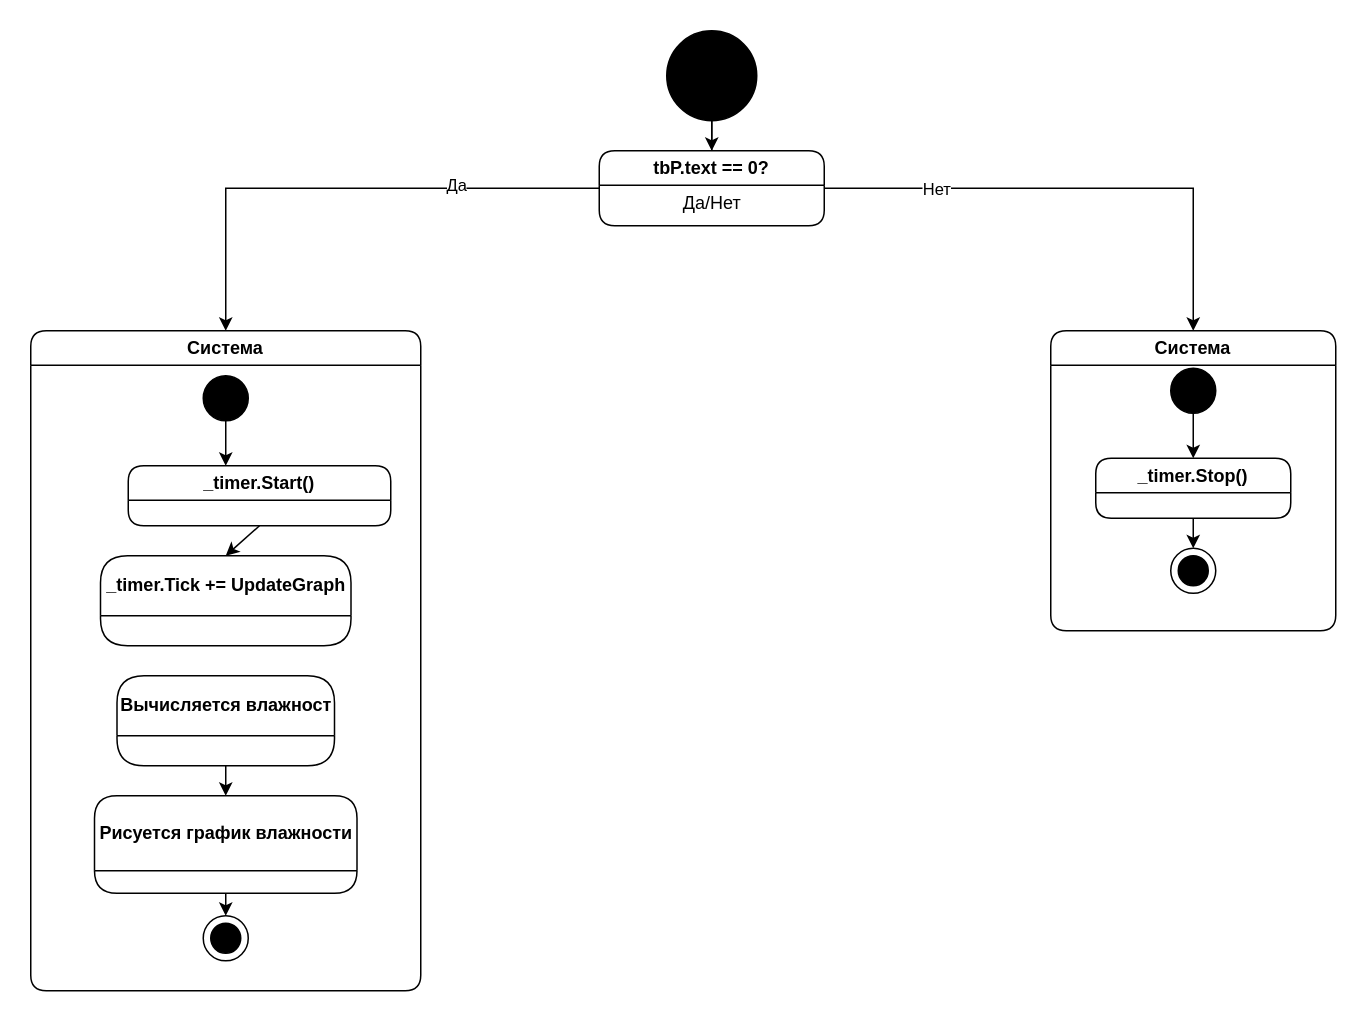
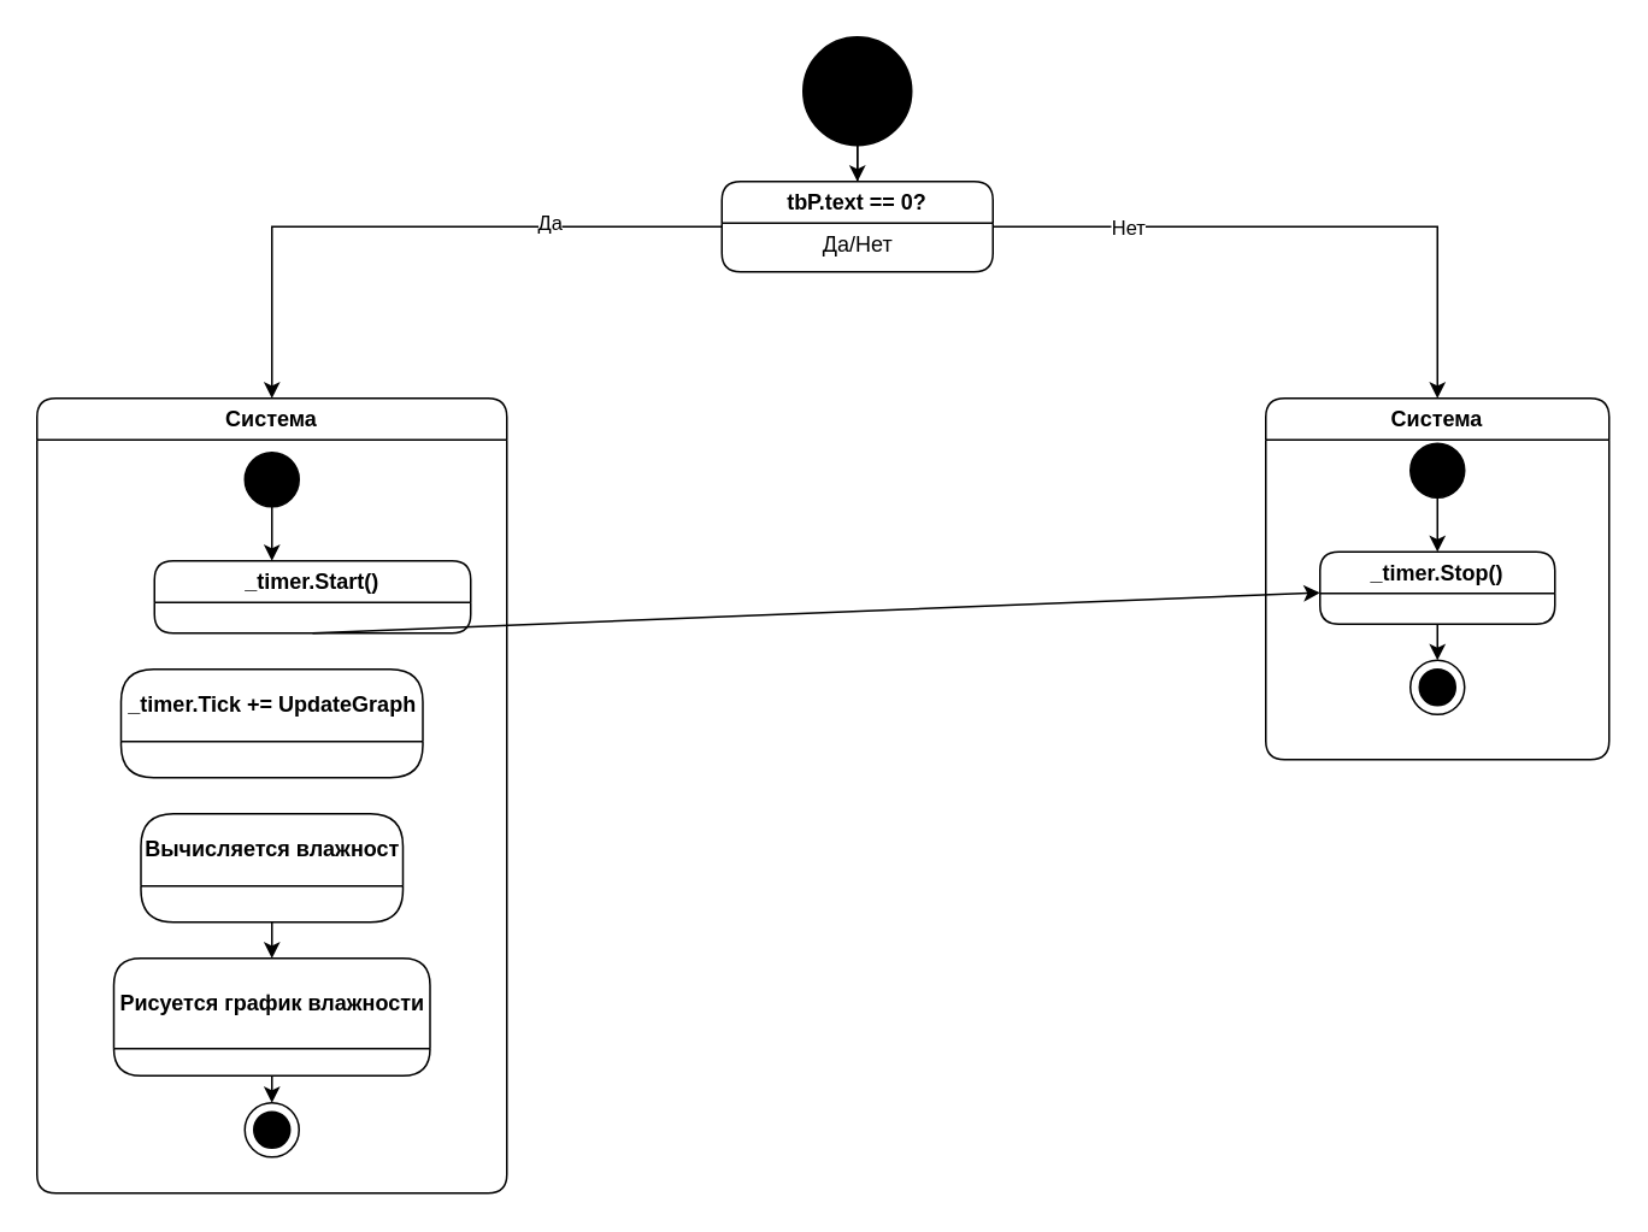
- <mxCell id="19" value="" style="endArrow=classic;html=1;rounded=0;exitX=0.5;exitY=1;exitDx=0;exitDy=0;entryX=0.5;entryY=0;entryDx=0;entryDy=0;" edge="1" parent="14" source="17" target="18"><mxGeometry width="50" height="50" relative="1" as="geometry"><mxPoint x="-21" y="240" as="sourcePoint" /><mxPoint x="29" y="190" as="targetPoint" /></mxGeometry></mxCell>
+ <mxCell id="19" value="" style="endArrow=classic;html=1;rounded=0;exitX=0.5;exitY=1;exitDx=0;exitDy=0;" edge="1" parent="14" source="17" target="7"><mxGeometry width="50" height="50" relative="1" as="geometry"><mxPoint x="-21" y="240" as="sourcePoint" /><mxPoint x="29" y="190" as="targetPoint" /></mxGeometry></mxCell>
